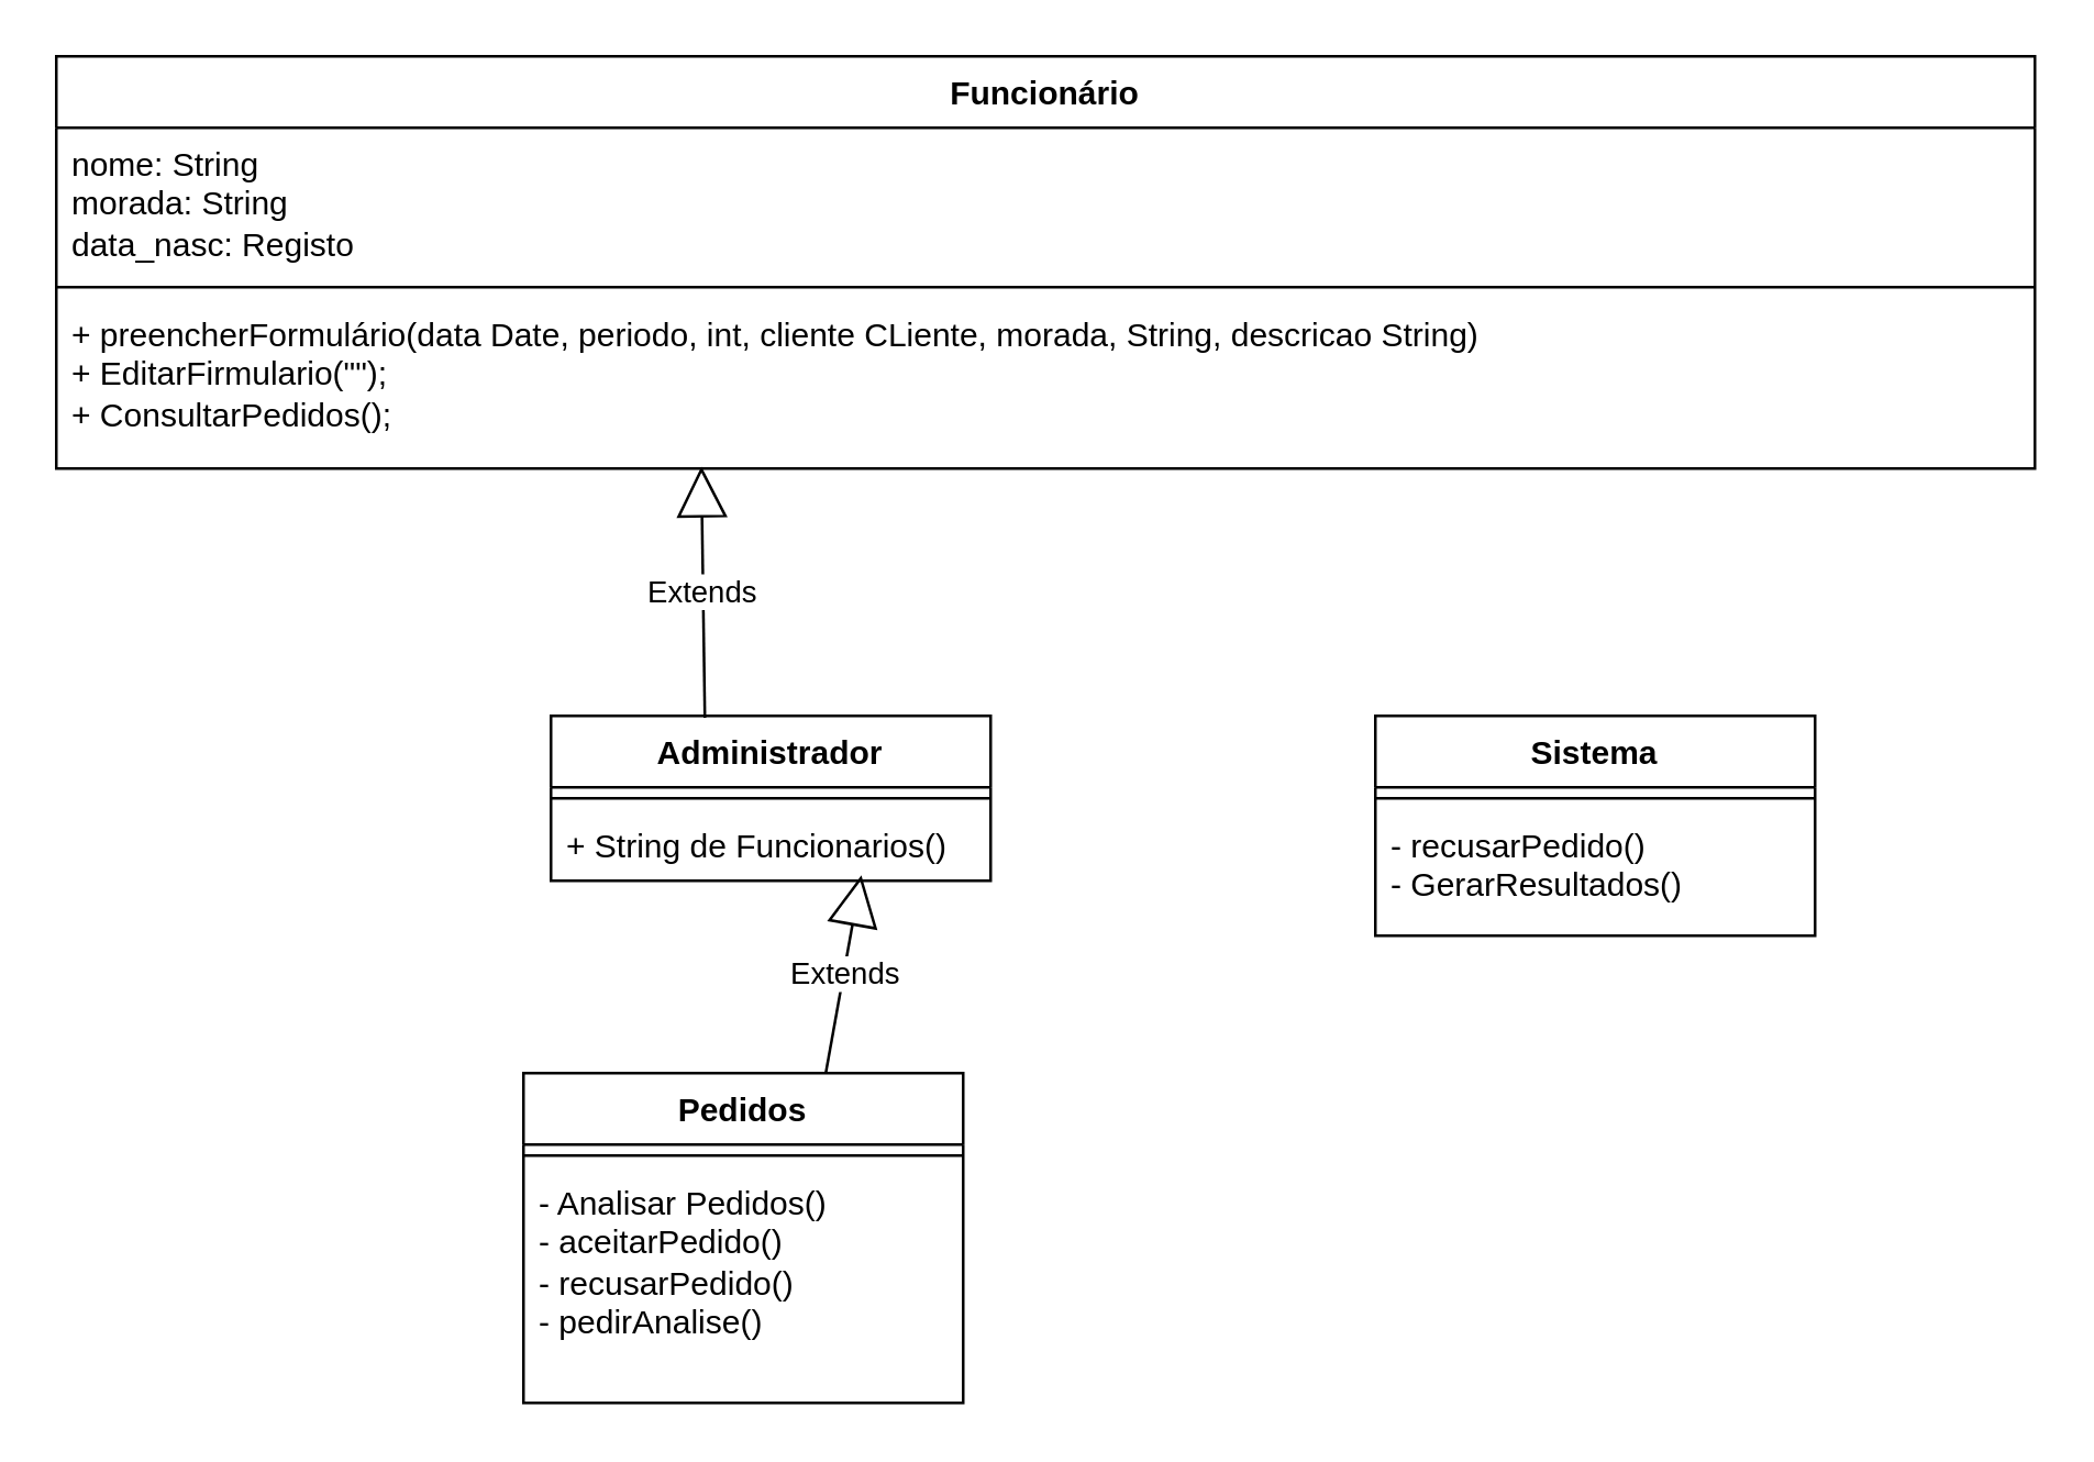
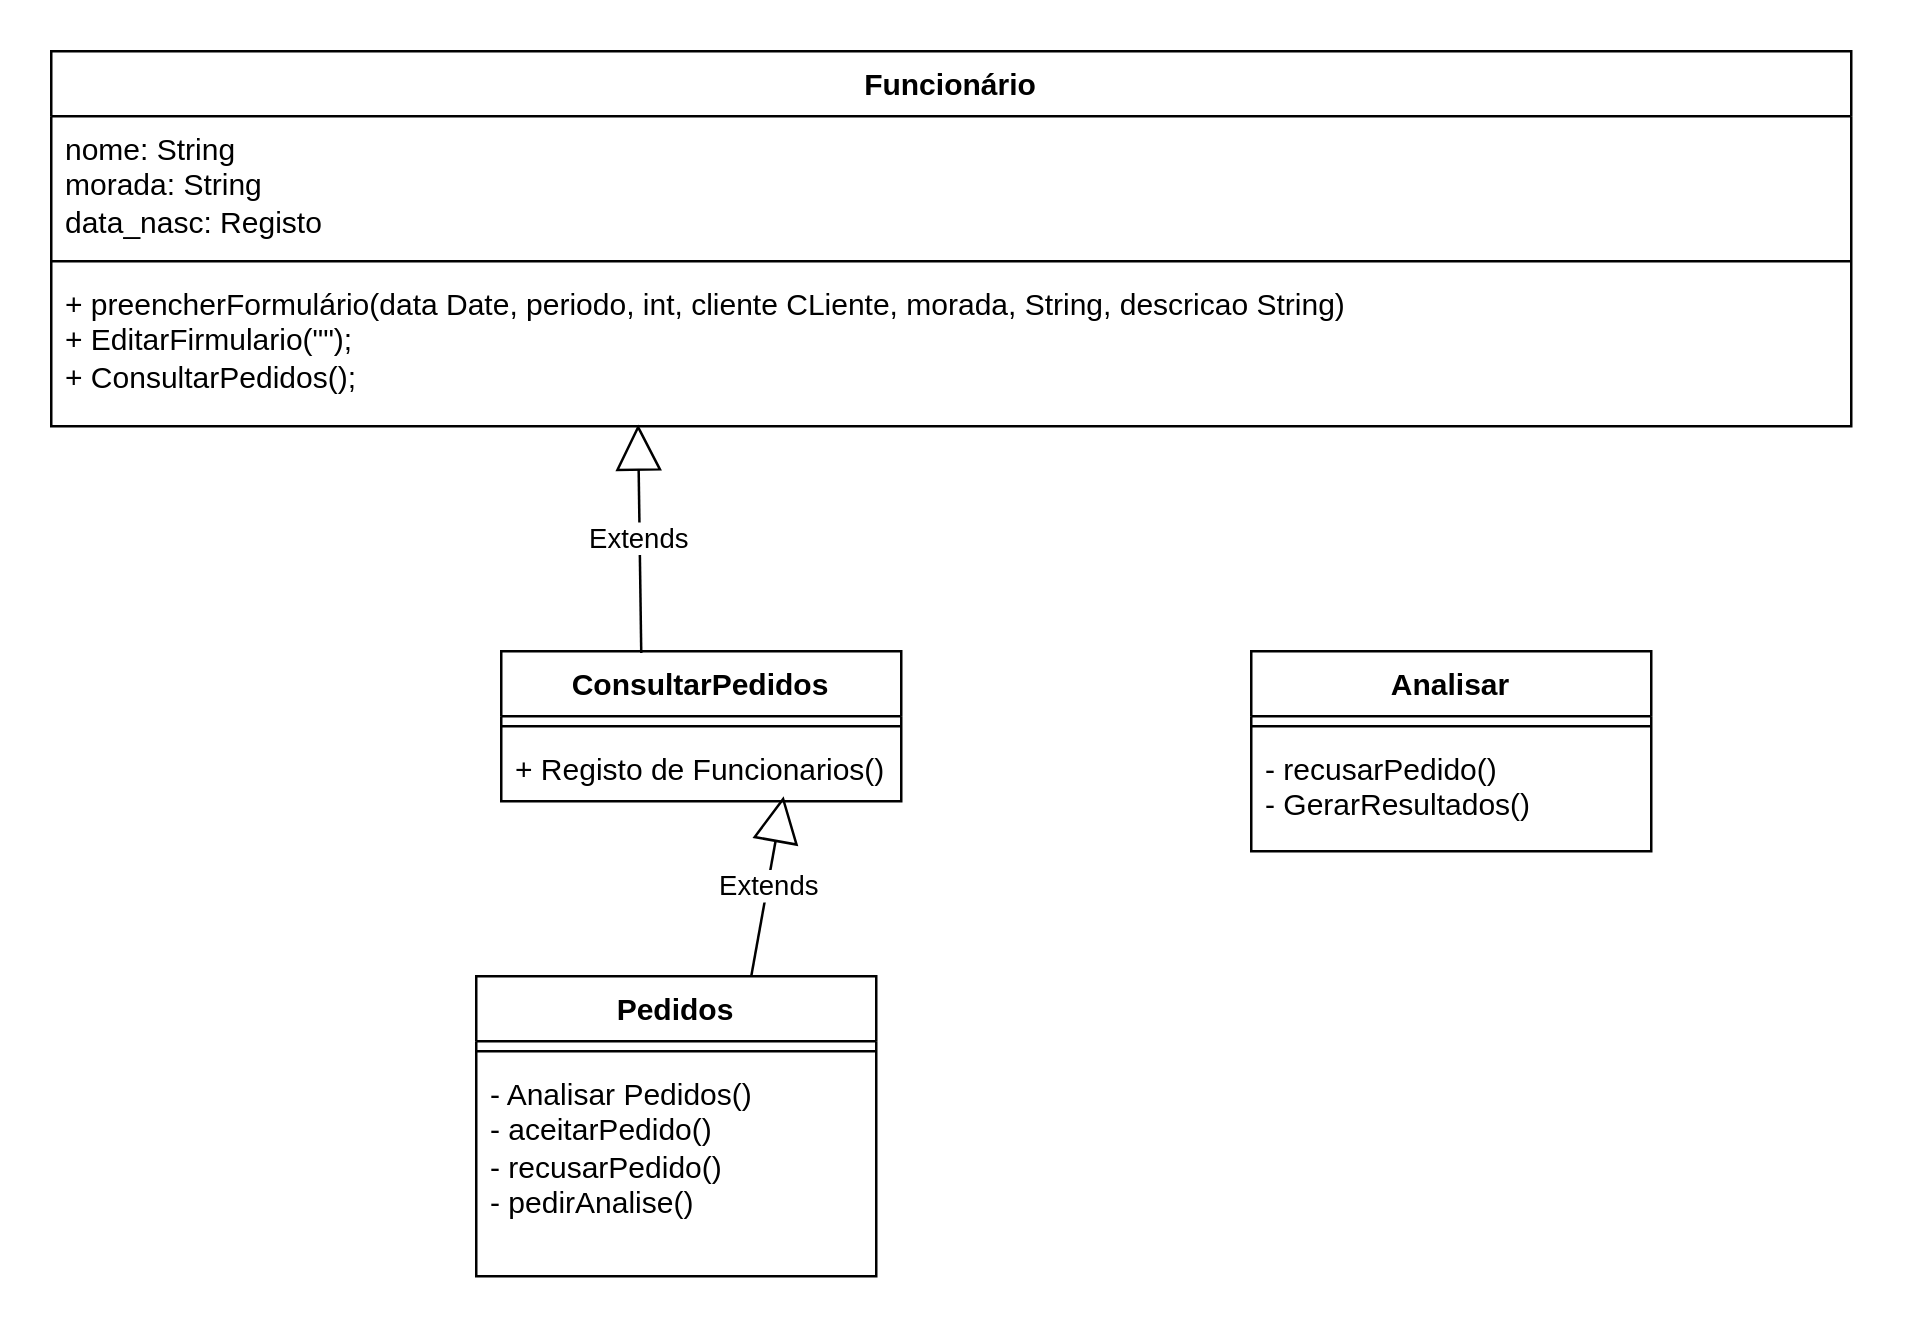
- <mxCell id="6" value="Administrador" style="swimlane;fontStyle=1;align=center;verticalAlign=top;childLayout=stackLayout;horizontal=1;startSize=26;horizontalStack=0;resizeParent=1;resizeParentMax=0;resizeLast=0;collapsible=1;marginBottom=0;whiteSpace=wrap;html=1;" vertex="1" parent="1"><mxGeometry x="200" y="260" width="160" height="60" as="geometry" /></mxCell>
+ <mxCell id="6" value="ConsultarPedidos" style="swimlane;fontStyle=1;align=center;verticalAlign=top;childLayout=stackLayout;horizontal=1;startSize=26;horizontalStack=0;resizeParent=1;resizeParentMax=0;resizeLast=0;collapsible=1;marginBottom=0;whiteSpace=wrap;html=1;" vertex="1" parent="1"><mxGeometry x="200" y="260" width="160" height="60" as="geometry" /></mxCell>
- <mxCell id="14" value="Sistema" style="swimlane;fontStyle=1;align=center;verticalAlign=top;childLayout=stackLayout;horizontal=1;startSize=26;horizontalStack=0;resizeParent=1;resizeParentMax=0;resizeLast=0;collapsible=1;marginBottom=0;whiteSpace=wrap;html=1;" vertex="1" parent="1"><mxGeometry x="500" y="260" width="160" height="80" as="geometry" /></mxCell>
+ <mxCell id="14" value="Analisar" style="swimlane;fontStyle=1;align=center;verticalAlign=top;childLayout=stackLayout;horizontal=1;startSize=26;horizontalStack=0;resizeParent=1;resizeParentMax=0;resizeLast=0;collapsible=1;marginBottom=0;whiteSpace=wrap;html=1;" vertex="1" parent="1"><mxGeometry x="500" y="260" width="160" height="80" as="geometry" /></mxCell>
- <mxCell id="8" value="+ String de Funcionarios()" style="text;strokeColor=none;fillColor=none;align=left;verticalAlign=top;spacingLeft=4;spacingRight=4;overflow=hidden;rotatable=0;points=[[0,0.5],[1,0.5]];portConstraint=eastwest;whiteSpace=wrap;html=1;" vertex="1" parent="6"><mxGeometry y="34" width="160" height="26" as="geometry" /></mxCell>
+ <mxCell id="8" value="+ Registo de Funcionarios()" style="text;strokeColor=none;fillColor=none;align=left;verticalAlign=top;spacingLeft=4;spacingRight=4;overflow=hidden;rotatable=0;points=[[0,0.5],[1,0.5]];portConstraint=eastwest;whiteSpace=wrap;html=1;" vertex="1" parent="6"><mxGeometry y="34" width="160" height="26" as="geometry" /></mxCell>
